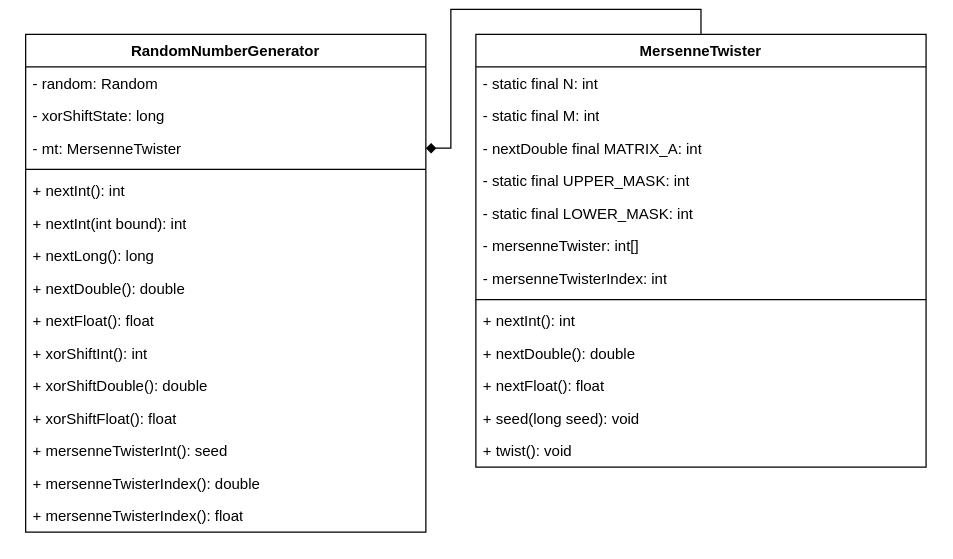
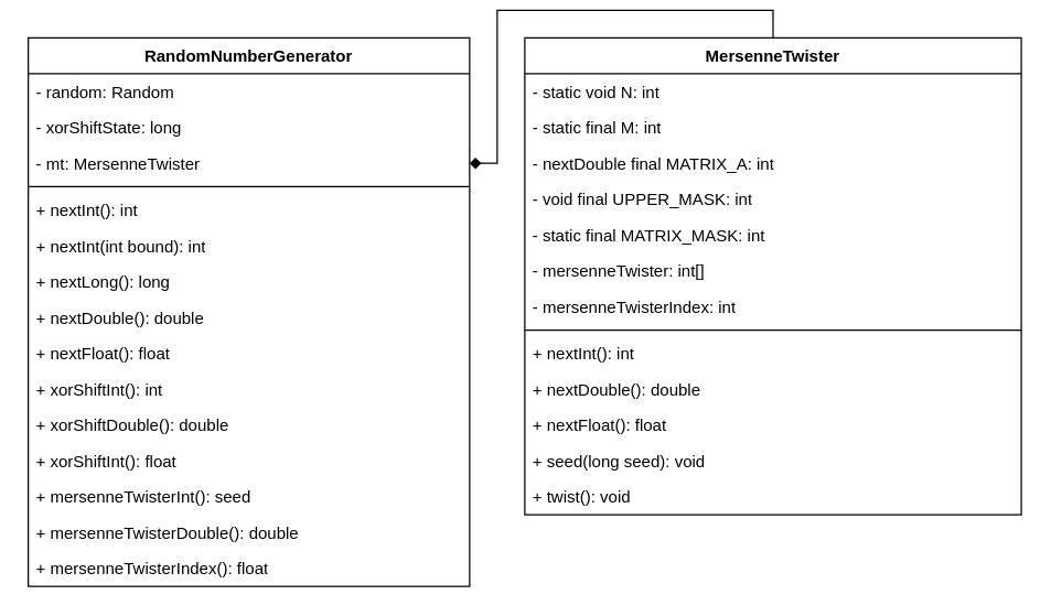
- <mxCell id="20" value="- static final N: int" style="text;strokeColor=none;fillColor=none;align=left;verticalAlign=top;spacingLeft=4;spacingRight=4;overflow=hidden;rotatable=0;points=[[0,0.5],[1,0.5]];portConstraint=eastwest;whiteSpace=wrap;html=1;" vertex="1" parent="19"><mxGeometry y="26" width="360" height="26" as="geometry" /></mxCell>
+ <mxCell id="20" value="- static void N: int" style="text;strokeColor=none;fillColor=none;align=left;verticalAlign=top;spacingLeft=4;spacingRight=4;overflow=hidden;rotatable=0;points=[[0,0.5],[1,0.5]];portConstraint=eastwest;whiteSpace=wrap;html=1;" vertex="1" parent="19"><mxGeometry y="26" width="360" height="26" as="geometry" /></mxCell>
- <mxCell id="23" value="- static final UPPER_MASK: int" style="text;strokeColor=none;fillColor=none;align=left;verticalAlign=top;spacingLeft=4;spacingRight=4;overflow=hidden;rotatable=0;points=[[0,0.5],[1,0.5]];portConstraint=eastwest;whiteSpace=wrap;html=1;" vertex="1" parent="19"><mxGeometry y="104" width="360" height="26" as="geometry" /></mxCell>
+ <mxCell id="23" value="- void final UPPER_MASK: int" style="text;strokeColor=none;fillColor=none;align=left;verticalAlign=top;spacingLeft=4;spacingRight=4;overflow=hidden;rotatable=0;points=[[0,0.5],[1,0.5]];portConstraint=eastwest;whiteSpace=wrap;html=1;" vertex="1" parent="19"><mxGeometry y="104" width="360" height="26" as="geometry" /></mxCell>
- <mxCell id="24" value="- static final LOWER_MASK: int" style="text;strokeColor=none;fillColor=none;align=left;verticalAlign=top;spacingLeft=4;spacingRight=4;overflow=hidden;rotatable=0;points=[[0,0.5],[1,0.5]];portConstraint=eastwest;whiteSpace=wrap;html=1;" vertex="1" parent="19"><mxGeometry y="130" width="360" height="26" as="geometry" /></mxCell>
+ <mxCell id="24" value="- static final MATRIX_MASK: int" style="text;strokeColor=none;fillColor=none;align=left;verticalAlign=top;spacingLeft=4;spacingRight=4;overflow=hidden;rotatable=0;points=[[0,0.5],[1,0.5]];portConstraint=eastwest;whiteSpace=wrap;html=1;" vertex="1" parent="19"><mxGeometry y="130" width="360" height="26" as="geometry" /></mxCell>
- <mxCell id="14" value="+ xorShiftFloat(): float" style="text;strokeColor=none;fillColor=none;align=left;verticalAlign=top;spacingLeft=4;spacingRight=4;overflow=hidden;rotatable=0;points=[[0,0.5],[1,0.5]];portConstraint=eastwest;whiteSpace=wrap;html=1;" vertex="1" parent="2"><mxGeometry y="294" width="320" height="26" as="geometry" /></mxCell>
+ <mxCell id="14" value="+ xorShiftInt(): float" style="text;strokeColor=none;fillColor=none;align=left;verticalAlign=top;spacingLeft=4;spacingRight=4;overflow=hidden;rotatable=0;points=[[0,0.5],[1,0.5]];portConstraint=eastwest;whiteSpace=wrap;html=1;" vertex="1" parent="2"><mxGeometry y="294" width="320" height="26" as="geometry" /></mxCell>
- <mxCell id="16" value="+ mersenneTwisterIndex(): double" style="text;strokeColor=none;fillColor=none;align=left;verticalAlign=top;spacingLeft=4;spacingRight=4;overflow=hidden;rotatable=0;points=[[0,0.5],[1,0.5]];portConstraint=eastwest;whiteSpace=wrap;html=1;" vertex="1" parent="2"><mxGeometry y="346" width="320" height="26" as="geometry" /></mxCell>
+ <mxCell id="16" value="+ mersenneTwisterDouble(): double" style="text;strokeColor=none;fillColor=none;align=left;verticalAlign=top;spacingLeft=4;spacingRight=4;overflow=hidden;rotatable=0;points=[[0,0.5],[1,0.5]];portConstraint=eastwest;whiteSpace=wrap;html=1;" vertex="1" parent="2"><mxGeometry y="346" width="320" height="26" as="geometry" /></mxCell>
